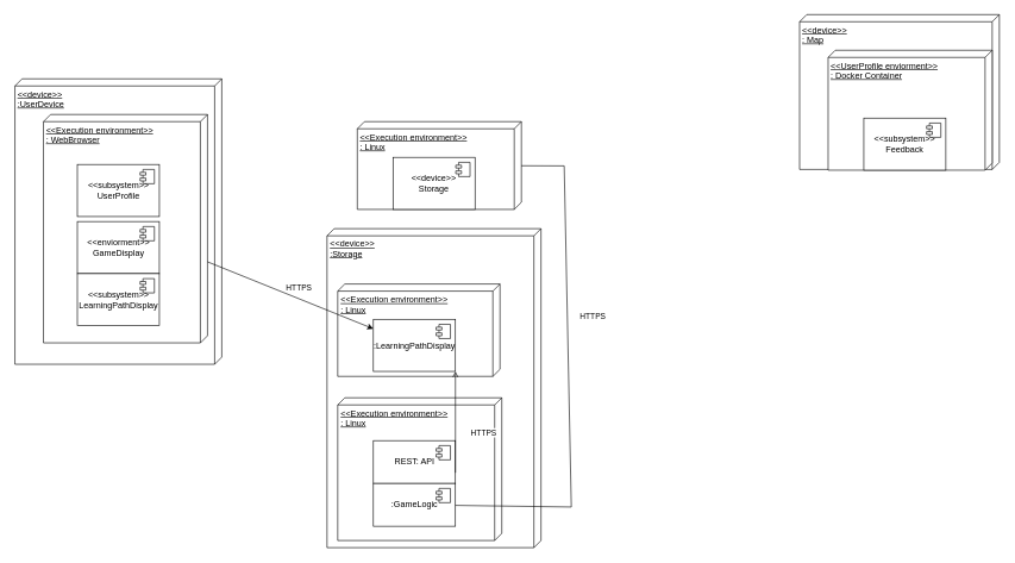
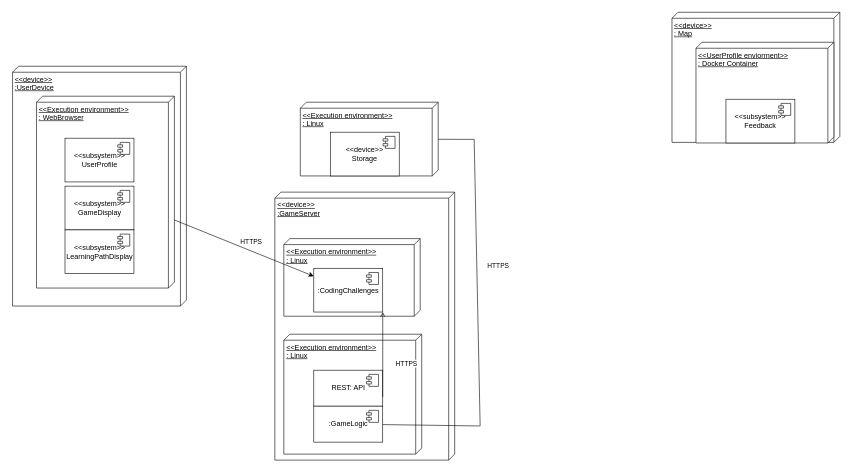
- <mxCell id="7" value="&amp;lt;&amp;lt;enviorment&amp;gt;&amp;gt;&lt;br&gt;GameDisplay" style="html=1;dropTarget=0;whiteSpace=wrap;" vertex="1" parent="1"><mxGeometry x="107.5" y="310" width="115" height="73" as="geometry" /></mxCell>
+ <mxCell id="7" value="&amp;lt;&amp;lt;subsystem&amp;gt;&amp;gt;&lt;br&gt;GameDisplay" style="html=1;dropTarget=0;whiteSpace=wrap;" vertex="1" parent="1"><mxGeometry x="107.5" y="310" width="115" height="73" as="geometry" /></mxCell>
- <mxCell id="15" value="&amp;lt;&amp;lt;device&amp;gt;&amp;gt;&lt;br&gt;:Storage" style="verticalAlign=top;align=left;spacingTop=8;spacingLeft=2;spacingRight=12;shape=cube;size=10;direction=south;fontStyle=4;html=1;whiteSpace=wrap;" vertex="1" parent="1"><mxGeometry x="457.5" y="320" width="300" height="447" as="geometry" /></mxCell>
+ <mxCell id="15" value="&amp;lt;&amp;lt;device&amp;gt;&amp;gt;&lt;br&gt;:GameServer" style="verticalAlign=top;align=left;spacingTop=8;spacingLeft=2;spacingRight=12;shape=cube;size=10;direction=south;fontStyle=4;html=1;whiteSpace=wrap;" vertex="1" parent="1"><mxGeometry x="457.5" y="320" width="300" height="447" as="geometry" /></mxCell>
- <mxCell id="20" value=":LearningPathDisplay" style="html=1;dropTarget=0;whiteSpace=wrap;" vertex="1" parent="1"><mxGeometry x="522.5" y="447" width="115" height="73" as="geometry" /></mxCell>
+ <mxCell id="20" value=":CodingChallenges" style="html=1;dropTarget=0;whiteSpace=wrap;" vertex="1" parent="1"><mxGeometry x="522.5" y="447" width="115" height="73" as="geometry" /></mxCell>
